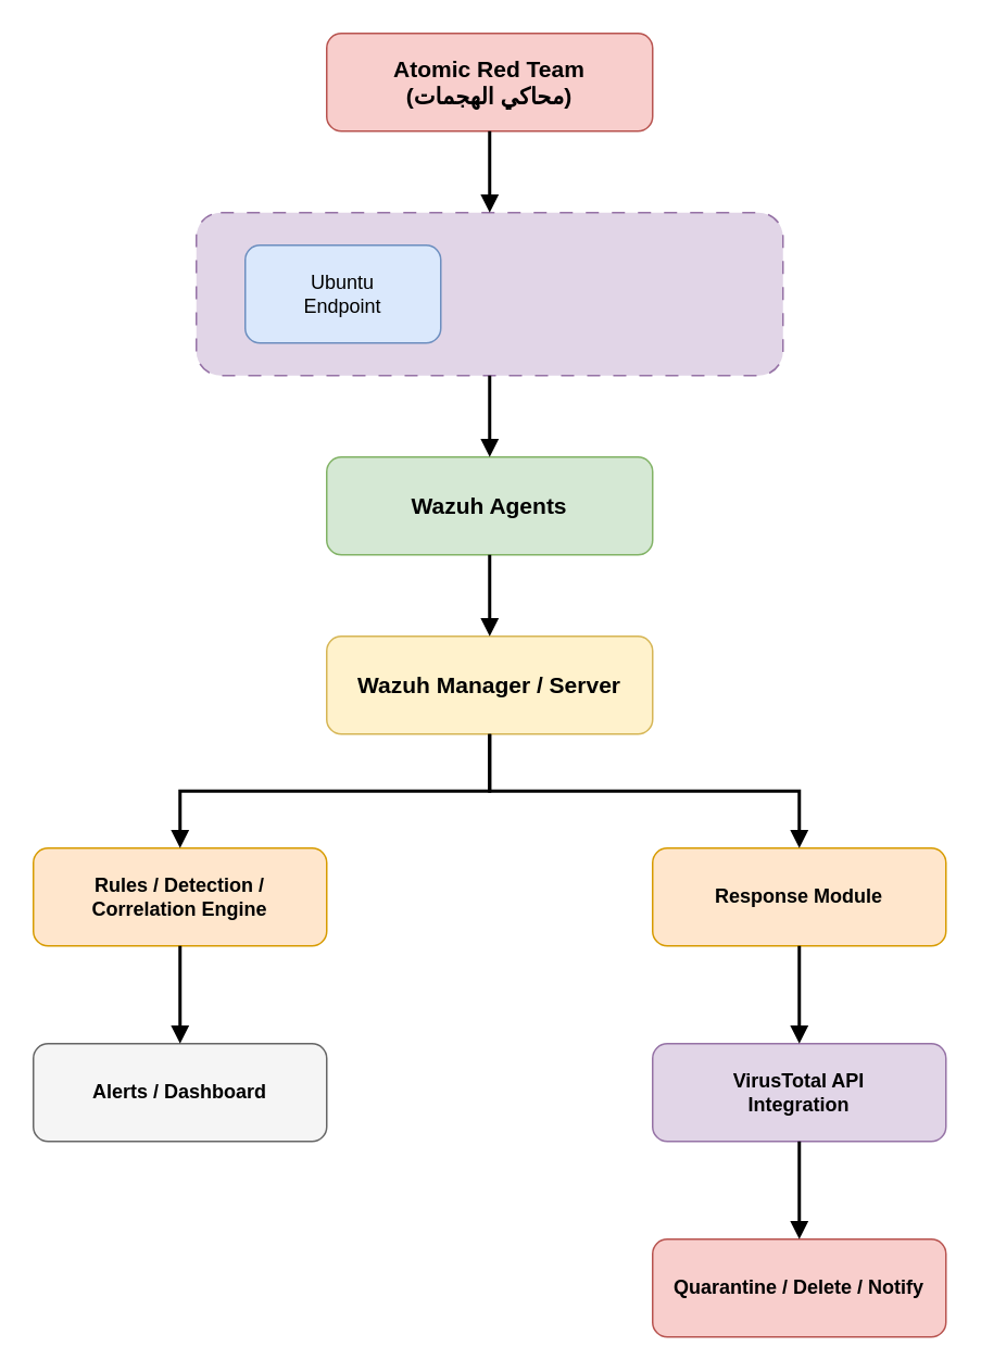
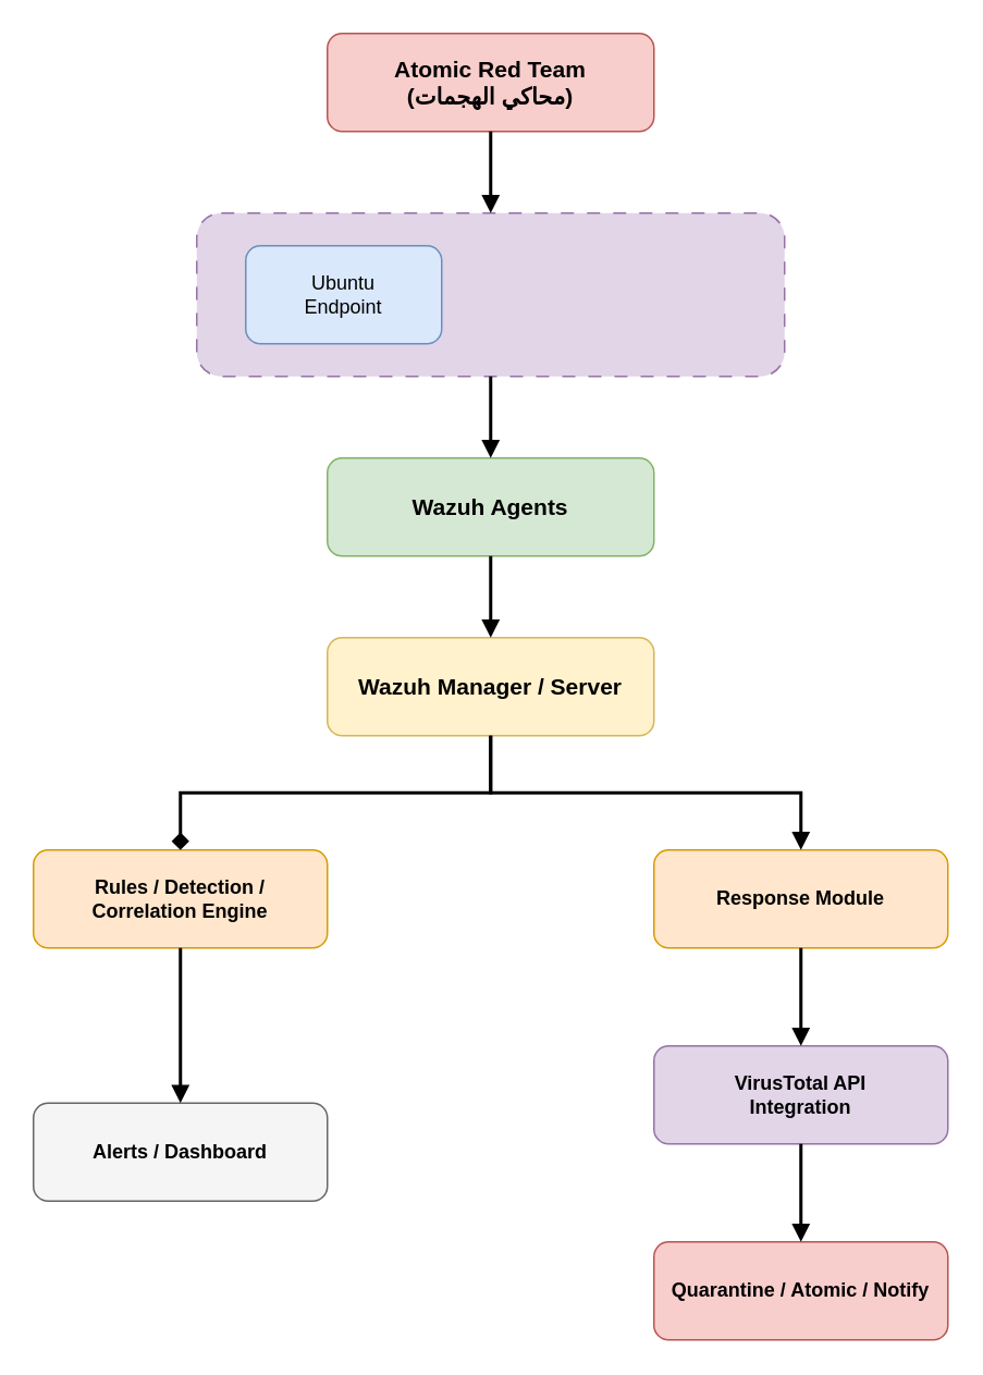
- <mxCell id="15" style="edgeStyle=orthogonalEdgeStyle;rounded=0;orthogonalLoop=1;jettySize=auto;html=1;strokeWidth=2;endArrow=block;endFill=1;" edge="1" parent="1" source="6" target="7"><mxGeometry relative="1" as="geometry" /></mxCell>
+ <mxCell id="15" style="edgeStyle=orthogonalEdgeStyle;rounded=0;orthogonalLoop=1;jettySize=auto;html=1;strokeWidth=2;endArrow=diamond;endFill=1;" edge="1" parent="1" source="6" target="7"><mxGeometry relative="1" as="geometry" /></mxCell>
- <mxCell id="9" value="Alerts / Dashboard" style="rounded=1;whiteSpace=wrap;html=1;fillColor=#f5f5f5;strokeColor=#666666;fontSize=12;fontStyle=1" vertex="1" parent="1"><mxGeometry x="20" y="640" width="180" height="60" as="geometry" /></mxCell>
+ <mxCell id="9" value="Alerts / Dashboard" style="rounded=1;whiteSpace=wrap;html=1;fillColor=#f5f5f5;strokeColor=#666666;fontSize=12;fontStyle=1" vertex="1" parent="1"><mxGeometry x="20" y="675" width="180" height="60" as="geometry" /></mxCell>
- <mxCell id="11" value="Quarantine / Delete / Notify" style="rounded=1;whiteSpace=wrap;html=1;fillColor=#f8cecc;strokeColor=#b85450;fontSize=12;fontStyle=1" vertex="1" parent="1"><mxGeometry x="400" y="760" width="180" height="60" as="geometry" /></mxCell>
+ <mxCell id="11" value="Quarantine / Atomic / Notify" style="rounded=1;whiteSpace=wrap;html=1;fillColor=#f8cecc;strokeColor=#b85450;fontSize=12;fontStyle=1" vertex="1" parent="1"><mxGeometry x="400" y="760" width="180" height="60" as="geometry" /></mxCell>
